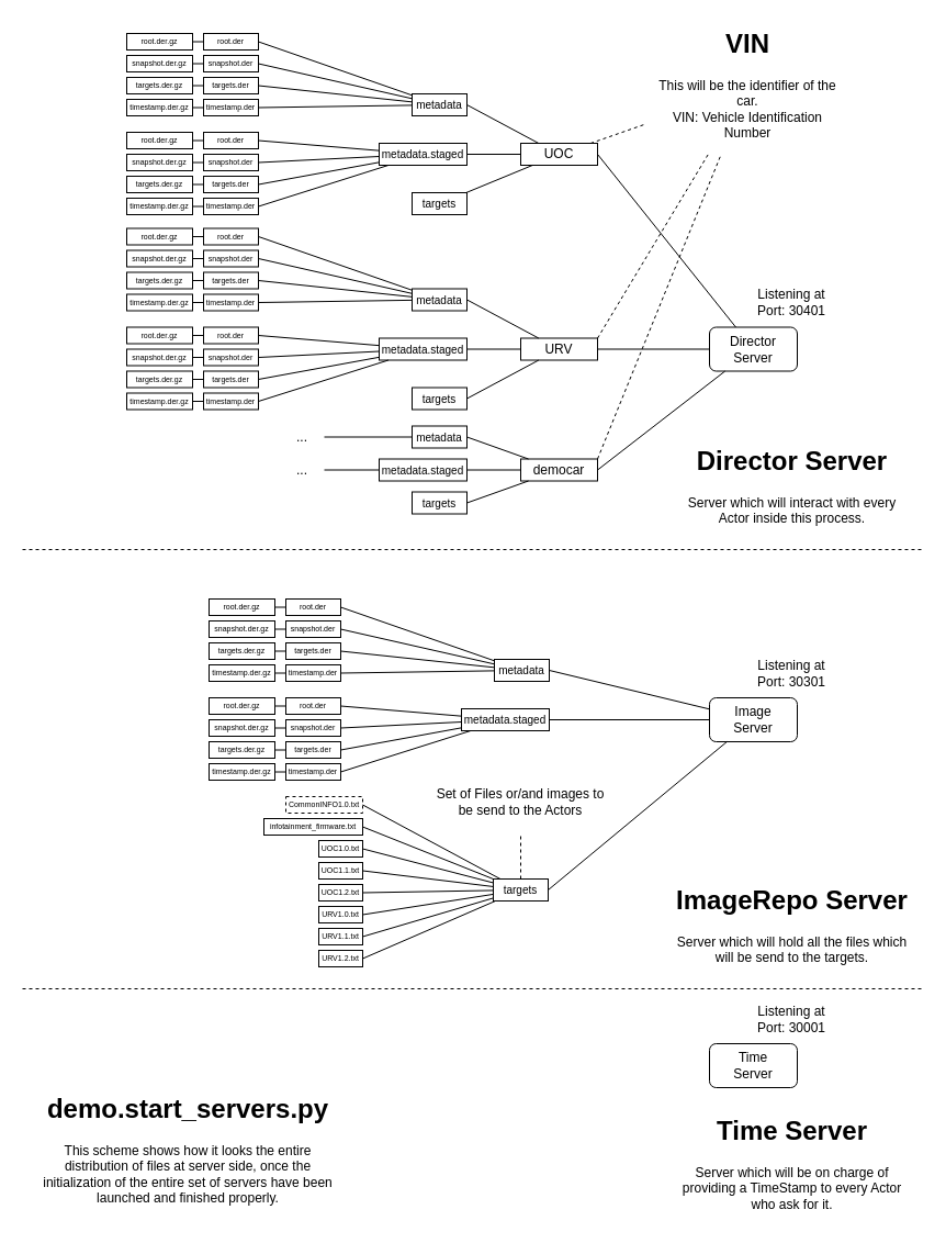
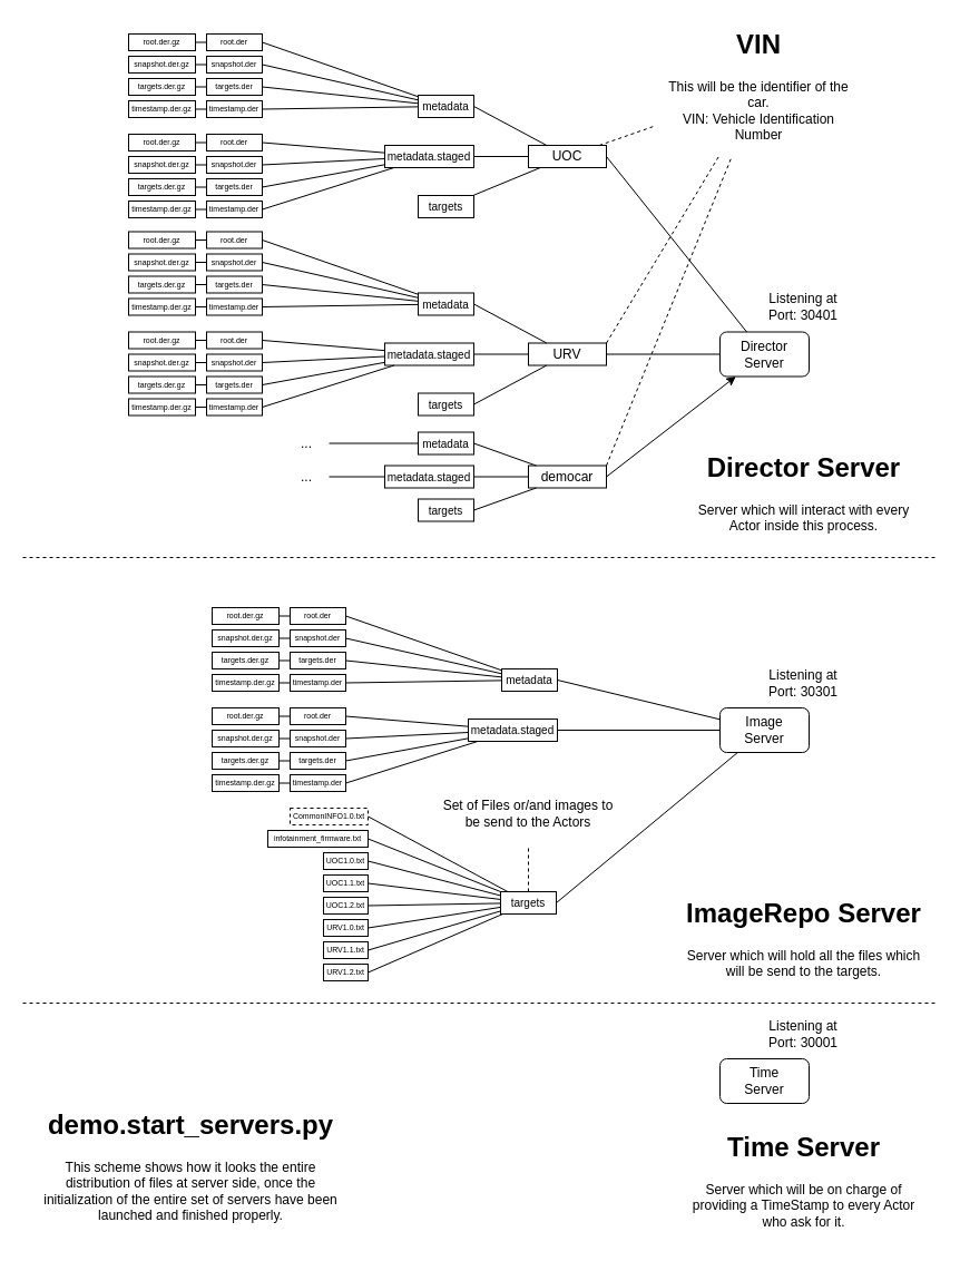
- <mxCell id="96" value="" style="endArrow=none;html=1;exitX=1;exitY=0.5;exitDx=0;exitDy=0;" edge="1" parent="1" source="85" target="3"><mxGeometry width="50" height="50" relative="1" as="geometry"><mxPoint x="575" y="437.5" as="sourcePoint" /><mxPoint x="625" y="387.5" as="targetPoint" /></mxGeometry></mxCell>
+ <mxCell id="96" value="" style="endArrow=classic;html=1;exitX=1;exitY=0.5;exitDx=0;exitDy=0;" edge="1" parent="1" source="85" target="3"><mxGeometry width="50" height="50" relative="1" as="geometry"><mxPoint x="575" y="437.5" as="sourcePoint" /><mxPoint x="625" y="387.5" as="targetPoint" /></mxGeometry></mxCell>
